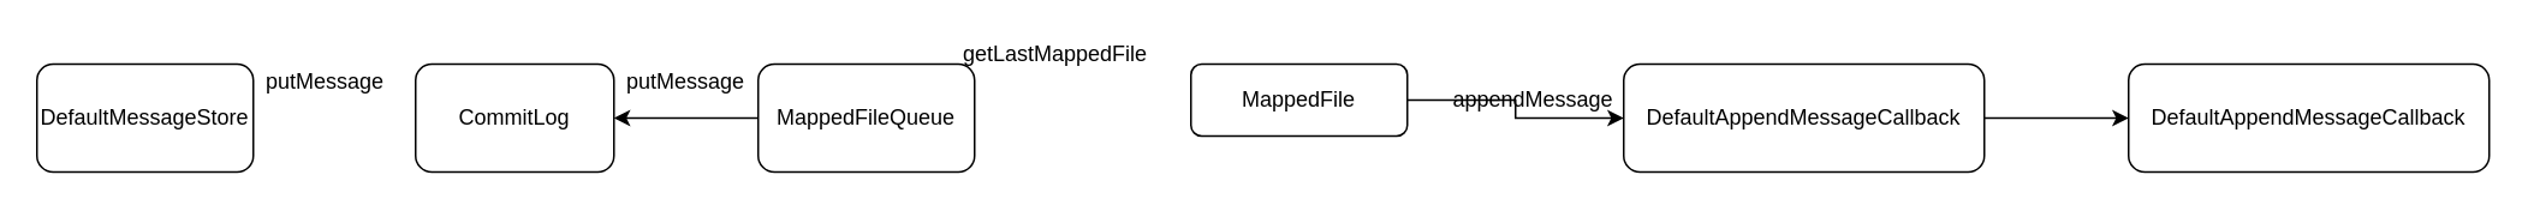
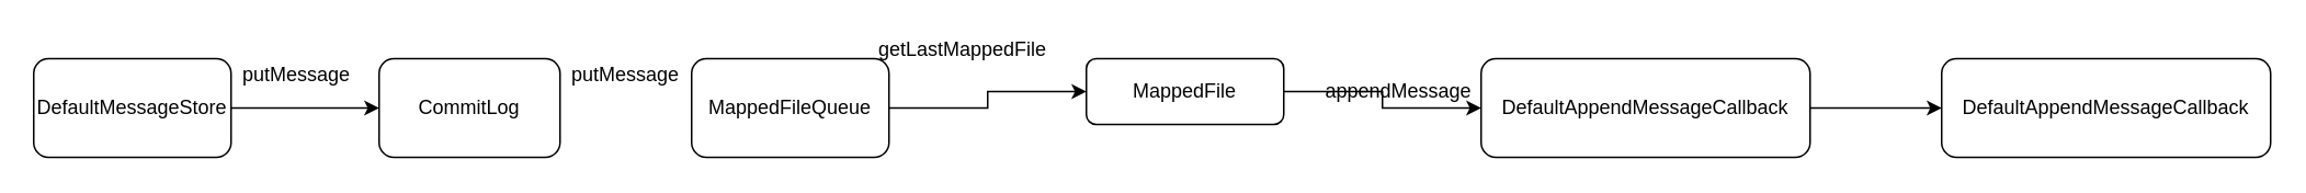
+ <mxCell id="2" value="" style="edgeStyle=orthogonalEdgeStyle;rounded=0;orthogonalLoop=1;jettySize=auto;html=1;" edge="1" parent="1" source="3" target="4"><mxGeometry relative="1" as="geometry" /></mxCell>
- <mxCell id="5" value="" style="edgeStyle=orthogonalEdgeStyle;rounded=0;orthogonalLoop=1;jettySize=auto;html=1;" edge="1" parent="1" source="6" target="4"><mxGeometry relative="1" as="geometry" /></mxCell>
+ <mxCell id="5" value="" style="edgeStyle=orthogonalEdgeStyle;rounded=0;orthogonalLoop=1;jettySize=auto;html=1;" edge="1" parent="1" source="6" target="8"><mxGeometry relative="1" as="geometry" /></mxCell>
